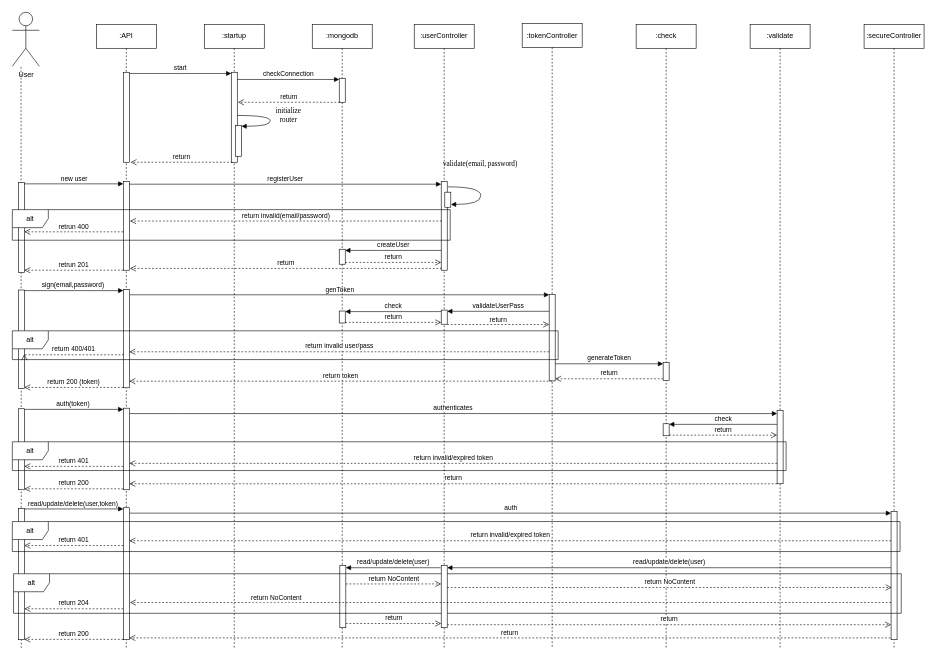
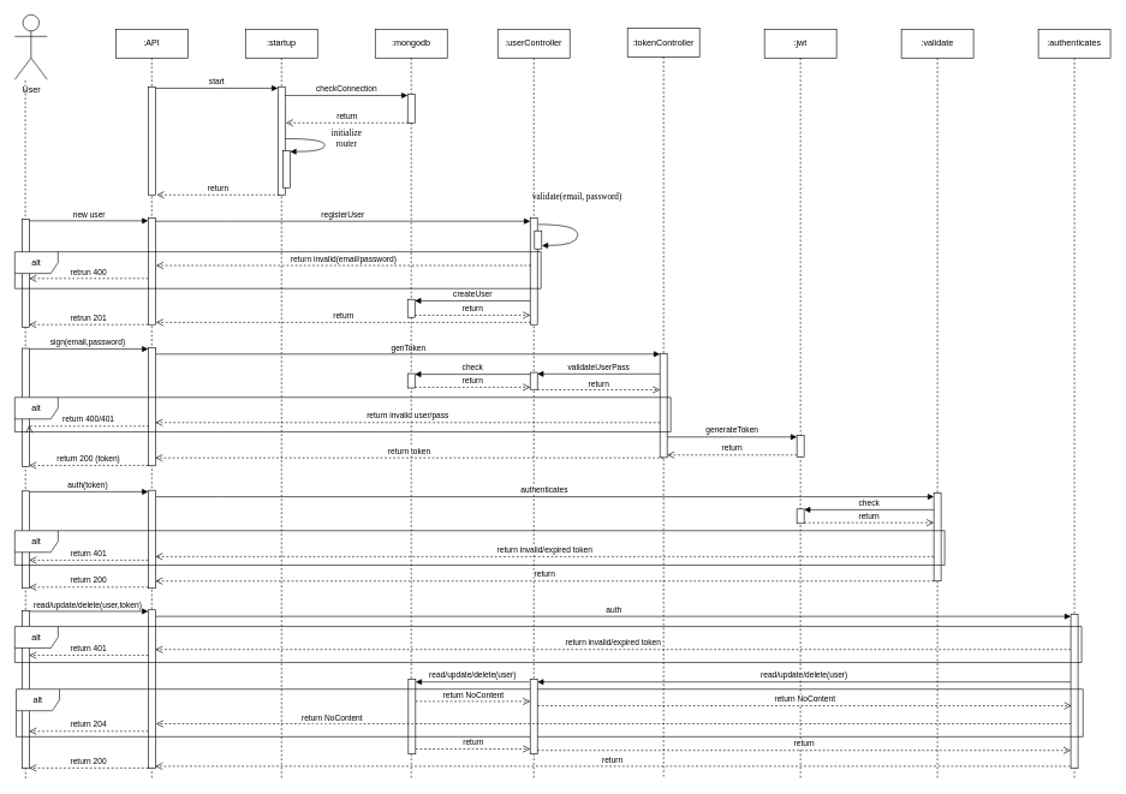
- <mxCell id="10" value=":check" style="shape=umlLifeline;perimeter=lifelinePerimeter;whiteSpace=wrap;html=1;container=0;dropTarget=0;collapsible=0;recursiveResize=0;outlineConnect=0;portConstraint=eastwest;newEdgeStyle={&quot;edgeStyle&quot;:&quot;elbowEdgeStyle&quot;,&quot;elbow&quot;:&quot;vertical&quot;,&quot;curved&quot;:0,&quot;rounded&quot;:0};" vertex="1" parent="1"><mxGeometry x="1060" y="40" width="100" height="1040" as="geometry" /></mxCell>
+ <mxCell id="10" value=":jwt" style="shape=umlLifeline;perimeter=lifelinePerimeter;whiteSpace=wrap;html=1;container=0;dropTarget=0;collapsible=0;recursiveResize=0;outlineConnect=0;portConstraint=eastwest;newEdgeStyle={&quot;edgeStyle&quot;:&quot;elbowEdgeStyle&quot;,&quot;elbow&quot;:&quot;vertical&quot;,&quot;curved&quot;:0,&quot;rounded&quot;:0};" vertex="1" parent="1"><mxGeometry x="1060" y="40" width="100" height="1040" as="geometry" /></mxCell>
- <mxCell id="24" value=":secureController" style="shape=umlLifeline;perimeter=lifelinePerimeter;whiteSpace=wrap;html=1;container=0;dropTarget=0;collapsible=0;recursiveResize=0;outlineConnect=0;portConstraint=eastwest;newEdgeStyle={&quot;edgeStyle&quot;:&quot;elbowEdgeStyle&quot;,&quot;elbow&quot;:&quot;vertical&quot;,&quot;curved&quot;:0,&quot;rounded&quot;:0};" vertex="1" parent="1"><mxGeometry x="1440" y="40" width="100" height="1040" as="geometry" /></mxCell>
+ <mxCell id="24" value=":authenticates" style="shape=umlLifeline;perimeter=lifelinePerimeter;whiteSpace=wrap;html=1;container=0;dropTarget=0;collapsible=0;recursiveResize=0;outlineConnect=0;portConstraint=eastwest;newEdgeStyle={&quot;edgeStyle&quot;:&quot;elbowEdgeStyle&quot;,&quot;elbow&quot;:&quot;vertical&quot;,&quot;curved&quot;:0,&quot;rounded&quot;:0};" vertex="1" parent="1"><mxGeometry x="1440" y="40" width="100" height="1040" as="geometry" /></mxCell>
